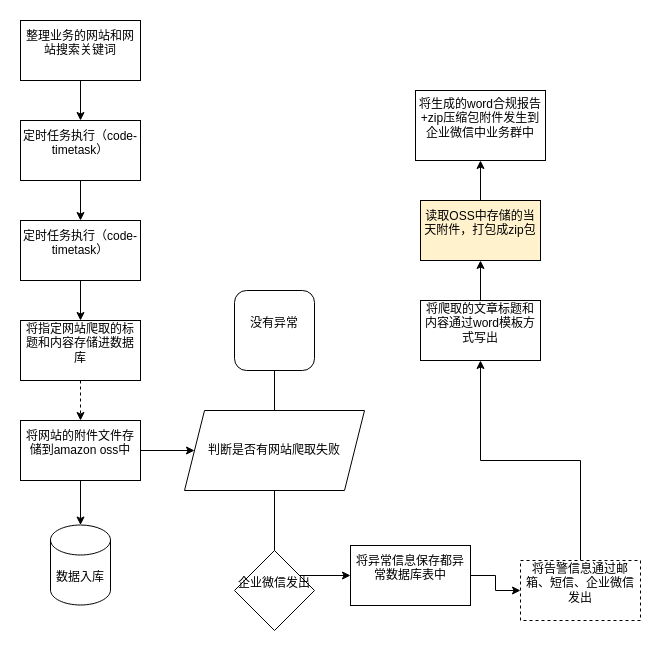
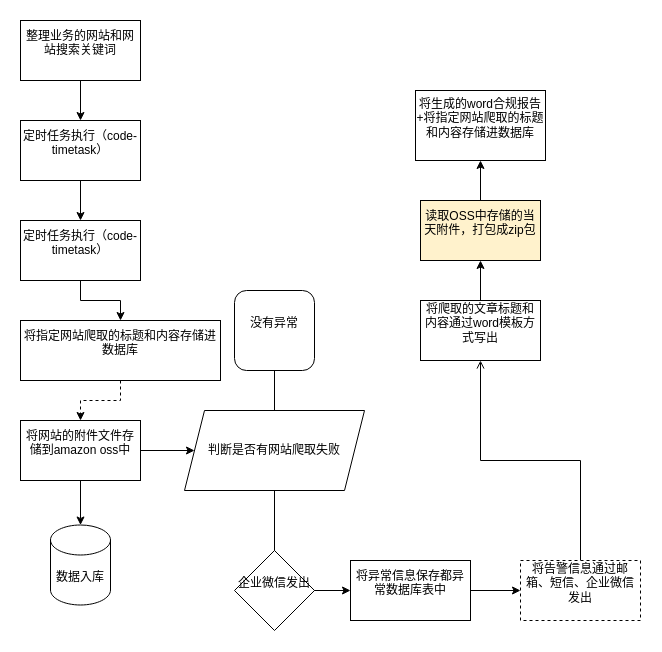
- <mxCell id="23" value="&lt;div&gt;&lt;div&gt;将生成的word合规报告+zip压缩包附件发生到企业微信中业务群中&lt;/div&gt;&lt;/div&gt;&lt;div&gt;&lt;br&gt;&lt;/div&gt;" style="rounded=0;whiteSpace=wrap;html=1;" vertex="1" parent="1"><mxGeometry x="415" y="90" width="130" height="70" as="geometry" /></mxCell>
+ <mxCell id="23" value="&lt;div&gt;&lt;div&gt;将生成的word合规报告+将指定网站爬取的标题和内容存储进数据库&lt;/div&gt;&lt;/div&gt;&lt;div&gt;&lt;br&gt;&lt;/div&gt;" style="rounded=0;whiteSpace=wrap;html=1;" vertex="1" parent="1"><mxGeometry x="415" y="90" width="130" height="70" as="geometry" /></mxCell>
- <mxCell id="9" value="&lt;div&gt;将指定网站爬取的标题和内容存储进数据库&lt;/div&gt;&lt;div&gt;&lt;br&gt;&lt;/div&gt;" style="rounded=0;whiteSpace=wrap;html=1;" vertex="1" parent="1"><mxGeometry x="20" y="320" width="120" height="60" as="geometry" /></mxCell>
+ <mxCell id="9" value="&lt;div&gt;将指定网站爬取的标题和内容存储进数据库&lt;/div&gt;&lt;div&gt;&lt;br&gt;&lt;/div&gt;" style="rounded=0;whiteSpace=wrap;html=1;" vertex="1" parent="1"><mxGeometry x="20" y="320" width="200" height="60" as="geometry" /></mxCell>
- <mxCell id="19" style="edgeStyle=orthogonalEdgeStyle;rounded=0;orthogonalLoop=1;jettySize=auto;html=1;exitX=0.5;exitY=0;exitDx=0;exitDy=0;entryX=0.5;entryY=1;entryDx=0;entryDy=0;" edge="1" parent="1" source="20" target="18"><mxGeometry relative="1" as="geometry" /></mxCell>
+ <mxCell id="19" style="edgeStyle=orthogonalEdgeStyle;rounded=0;orthogonalLoop=1;jettySize=auto;html=1;exitX=0.5;exitY=0;exitDx=0;exitDy=0;entryX=0.5;entryY=1;entryDx=0;entryDy=0;endArrow=open;" edge="1" parent="1" source="20" target="18"><mxGeometry relative="1" as="geometry" /></mxCell>
- <mxCell id="16" value="&lt;div&gt;将异常信息保存都异常数据库表中&lt;/div&gt;&lt;div&gt;&lt;br&gt;&lt;/div&gt;" style="rounded=0;whiteSpace=wrap;html=1;" vertex="1" parent="1"><mxGeometry x="350" y="545" width="120" height="60" as="geometry" /></mxCell>
+ <mxCell id="16" value="&lt;div&gt;将异常信息保存都异常数据库表中&lt;/div&gt;&lt;div&gt;&lt;br&gt;&lt;/div&gt;" style="rounded=0;whiteSpace=wrap;html=1;" vertex="1" parent="1"><mxGeometry x="350" y="560" width="120" height="60" as="geometry" /></mxCell>
